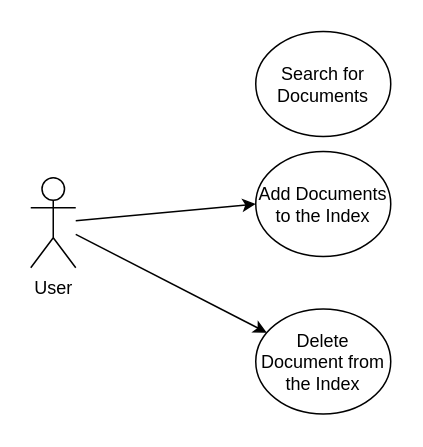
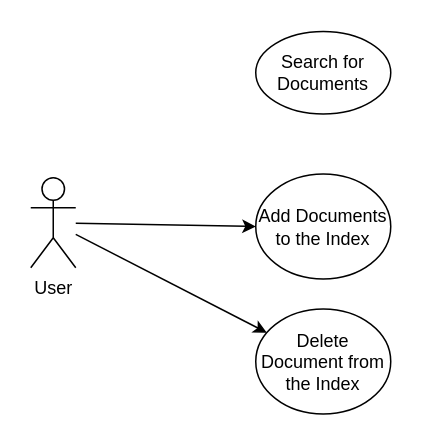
- <mxCell id="3" value="Search for Documents" style="ellipse;whiteSpace=wrap;html=1;" parent="1" vertex="1"><mxGeometry x="170" y="20.5" width="90" height="70" as="geometry" /></mxCell>
+ <mxCell id="3" value="Search for Documents" style="ellipse;whiteSpace=wrap;html=1;" parent="1" vertex="1"><mxGeometry x="170" y="20.5" width="90" height="55" as="geometry" /></mxCell>
- <mxCell id="4" value="&lt;div&gt;Add Documents to the Index&lt;/div&gt;" style="ellipse;whiteSpace=wrap;html=1;" parent="1" vertex="1"><mxGeometry x="170" y="100.5" width="90" height="70" as="geometry" /></mxCell>
+ <mxCell id="4" value="&lt;div&gt;Add Documents to the Index&lt;/div&gt;" style="ellipse;whiteSpace=wrap;html=1;" parent="1" vertex="1"><mxGeometry x="170" y="115.5" width="90" height="70" as="geometry" /></mxCell>
